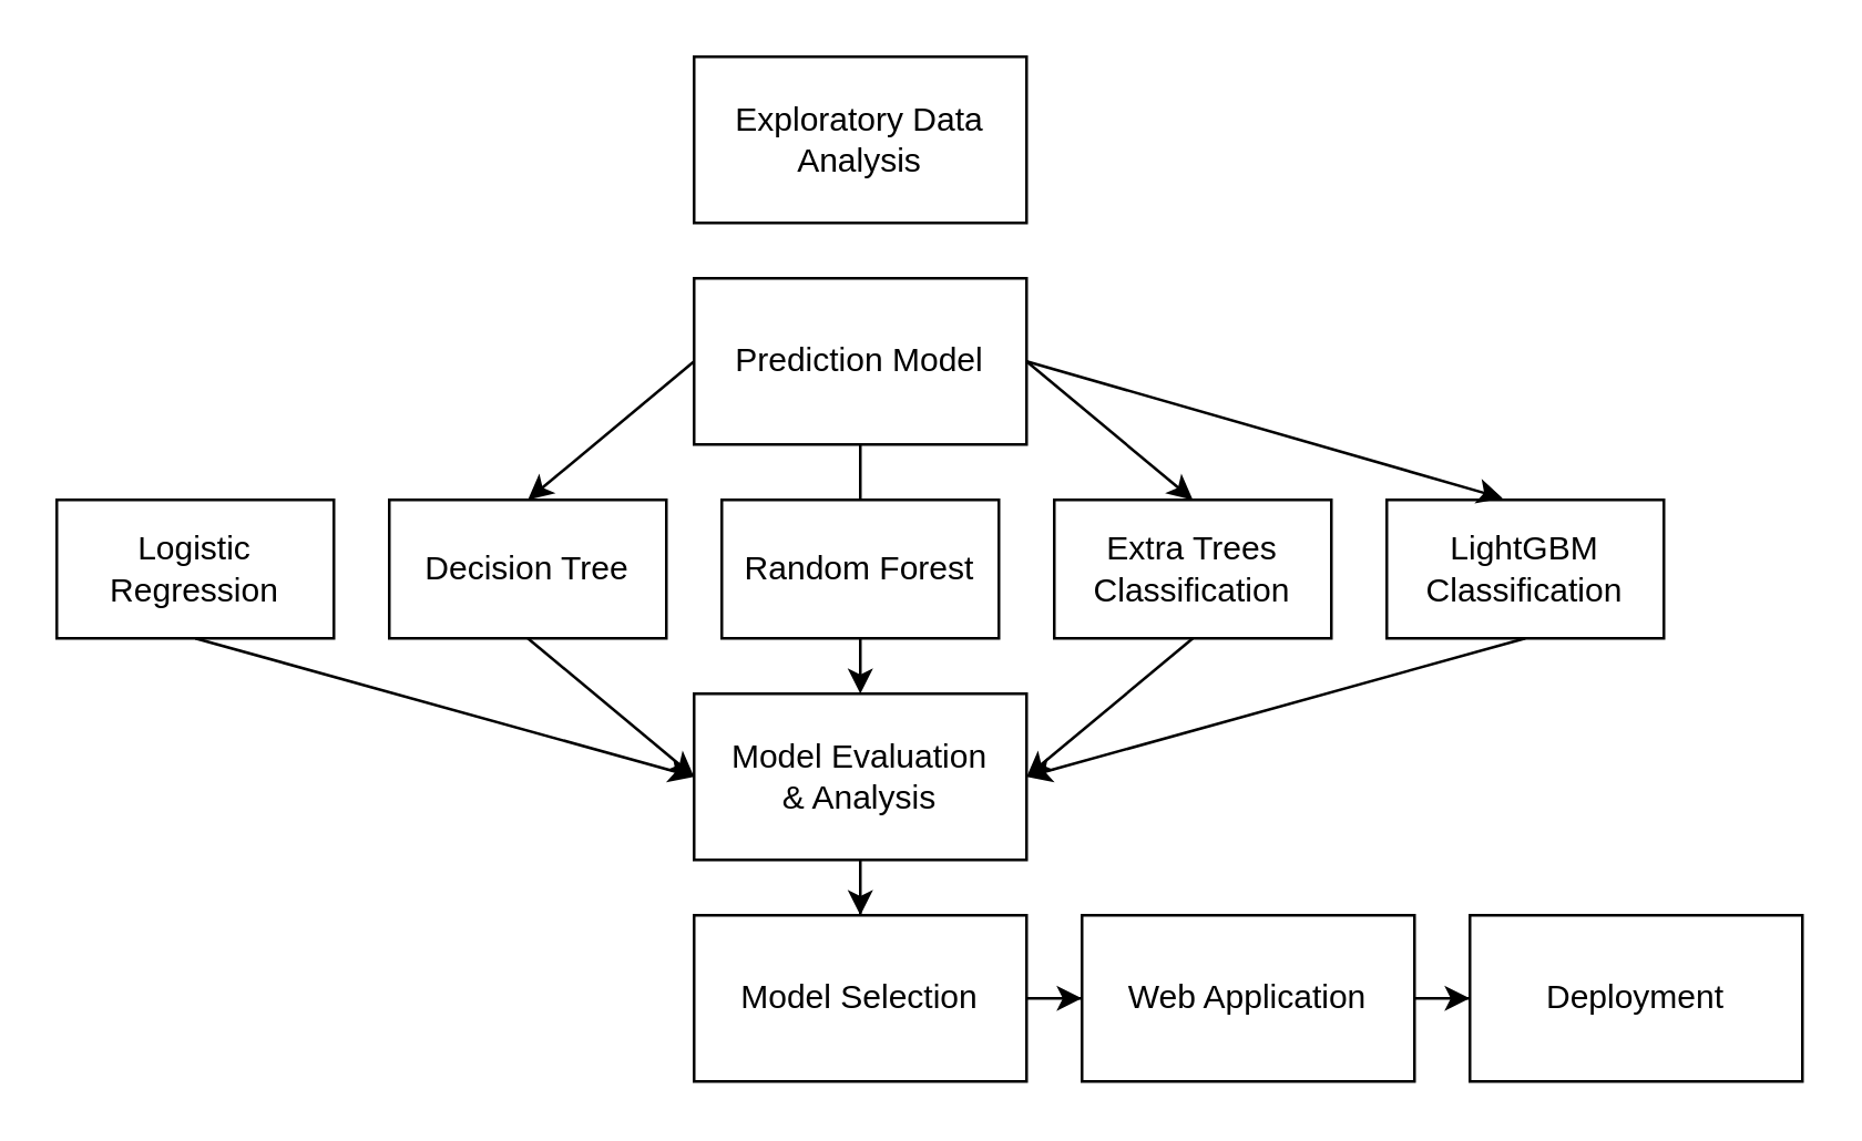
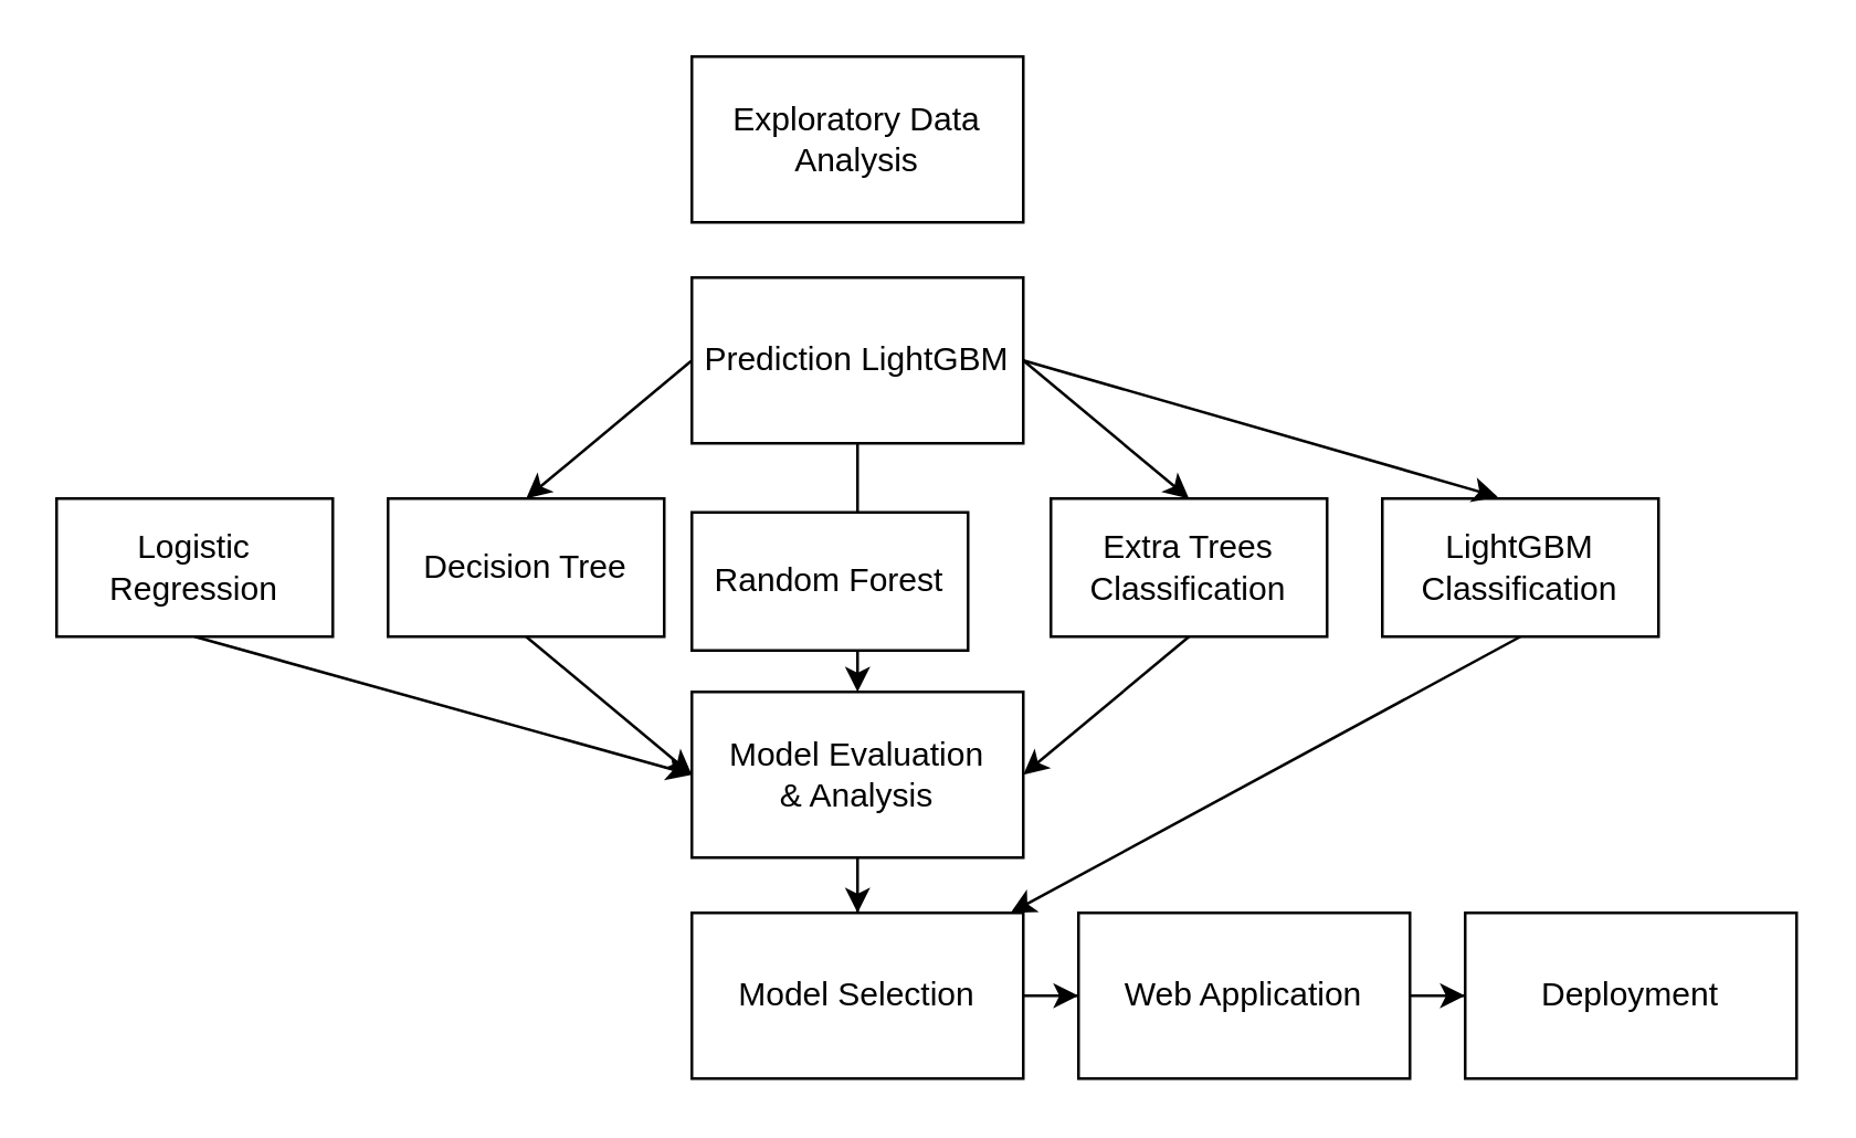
- <mxCell id="4" value="Prediction Model" style="rounded=0;whiteSpace=wrap;html=1;" vertex="1" parent="1"><mxGeometry x="250" y="100" width="120" height="60" as="geometry" /></mxCell>
+ <mxCell id="4" value="Prediction LightGBM" style="rounded=0;whiteSpace=wrap;html=1;" vertex="1" parent="1"><mxGeometry x="250" y="100" width="120" height="60" as="geometry" /></mxCell>
- <mxCell id="7" value="Random Forest" style="rounded=0;whiteSpace=wrap;html=1;" vertex="1" parent="1"><mxGeometry x="260" y="180" width="100" height="50" as="geometry" /></mxCell>
+ <mxCell id="7" value="Random Forest" style="rounded=0;whiteSpace=wrap;html=1;" vertex="1" parent="1"><mxGeometry x="250" y="185" width="100" height="50" as="geometry" /></mxCell>
- <mxCell id="21" value="" style="endArrow=classic;html=1;rounded=0;entryX=1;entryY=0.5;entryDx=0;entryDy=0;exitX=0.5;exitY=1;exitDx=0;exitDy=0;" edge="1" parent="1" source="9" target="11"><mxGeometry width="50" height="50" relative="1" as="geometry"><mxPoint x="470" y="240" as="sourcePoint" /><mxPoint x="650" y="290" as="targetPoint" /></mxGeometry></mxCell>
+ <mxCell id="21" value="" style="endArrow=classic;html=1;rounded=0;exitX=0.5;exitY=1;exitDx=0;exitDy=0;" edge="1" parent="1" source="9" target="13"><mxGeometry width="50" height="50" relative="1" as="geometry"><mxPoint x="470" y="240" as="sourcePoint" /><mxPoint x="650" y="290" as="targetPoint" /></mxGeometry></mxCell>
